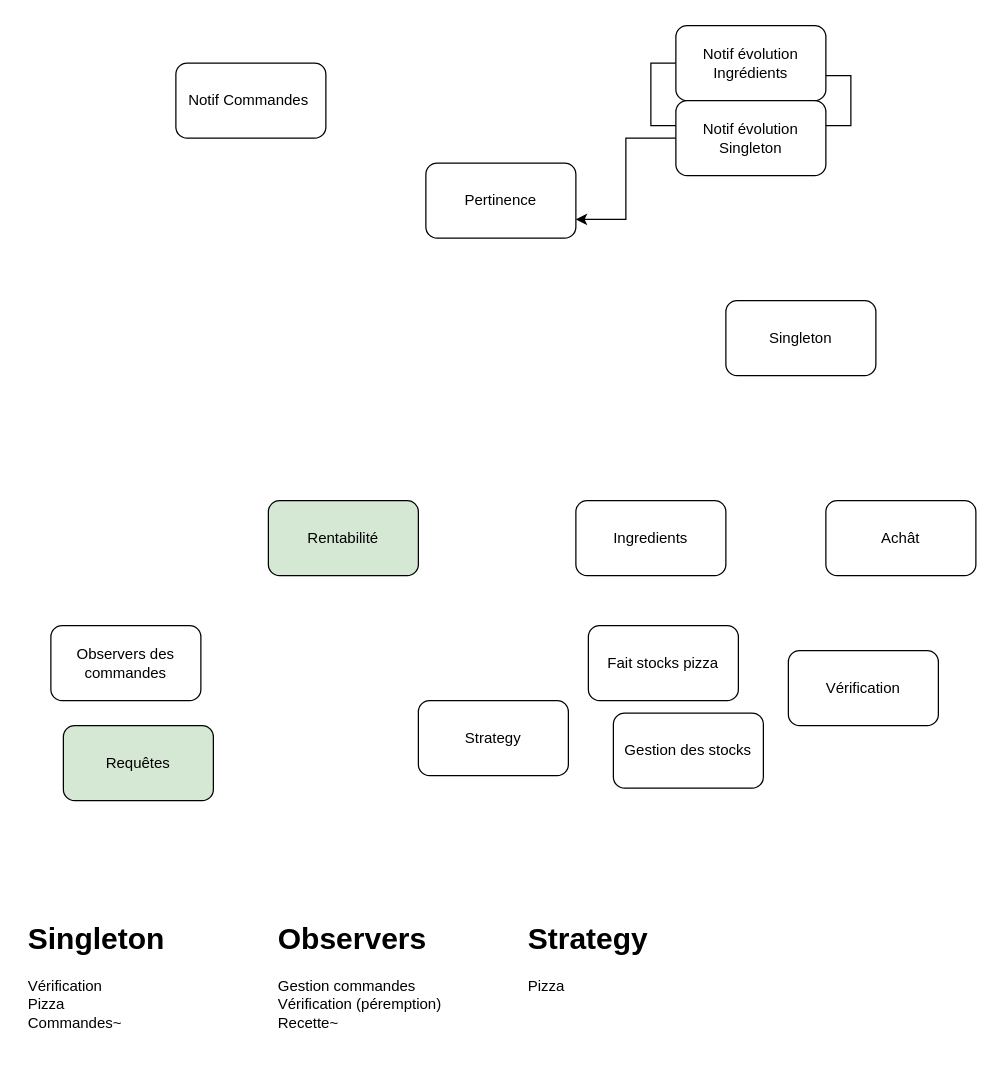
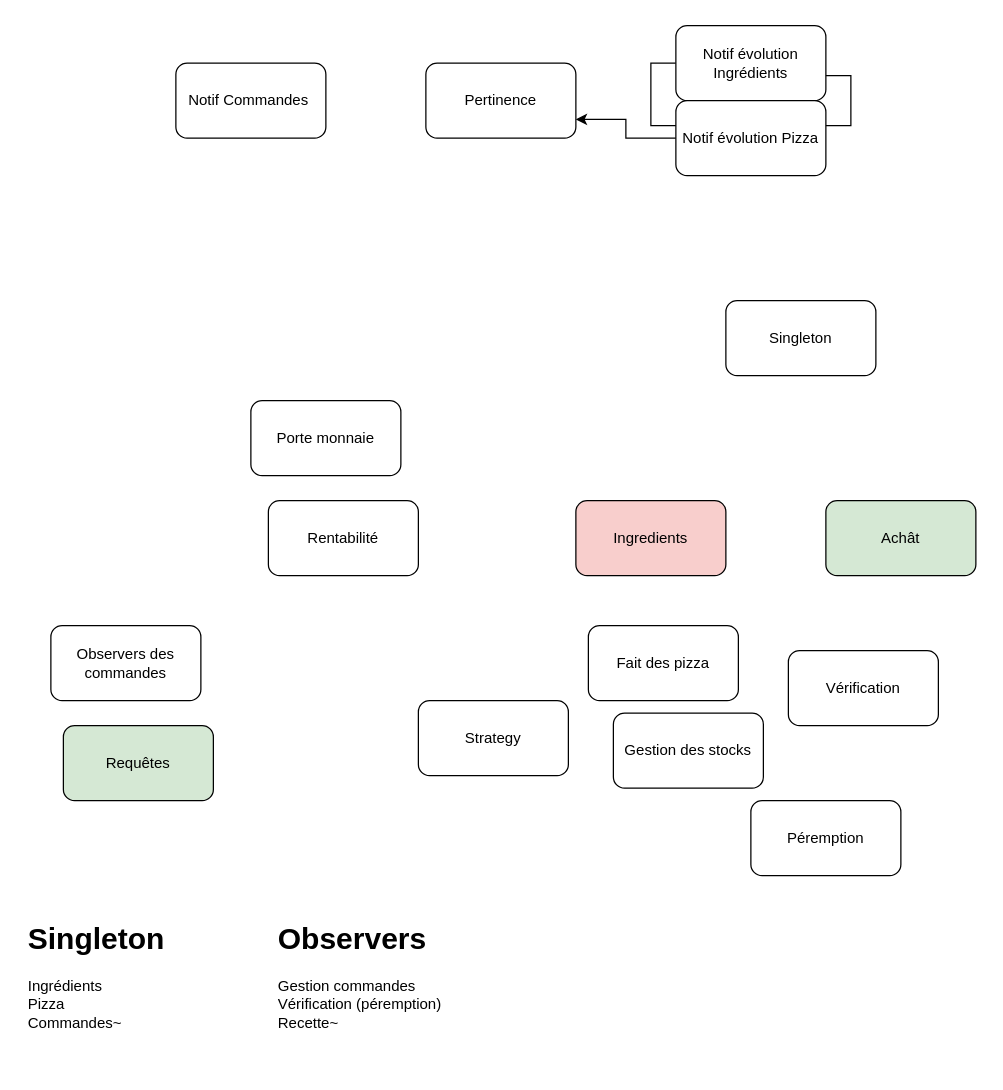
- <mxCell id="22" value="Notif évolution Singleton" style="rounded=1;whiteSpace=wrap;html=1;" vertex="1" parent="1"><mxGeometry x="540" y="80" width="120" height="60" as="geometry" /></mxCell>
+ <mxCell id="22" value="Notif évolution Pizza" style="rounded=1;whiteSpace=wrap;html=1;" vertex="1" parent="1"><mxGeometry x="540" y="80" width="120" height="60" as="geometry" /></mxCell>
- <mxCell id="16" value="Pertinence" style="rounded=1;whiteSpace=wrap;html=1;" vertex="1" parent="1"><mxGeometry x="340" y="130" width="120" height="60" as="geometry" /></mxCell>
+ <mxCell id="16" value="Pertinence" style="rounded=1;whiteSpace=wrap;html=1;" vertex="1" parent="1"><mxGeometry x="340" y="50" width="120" height="60" as="geometry" /></mxCell>
+ <mxCell id="12" value="Porte monnaie" style="rounded=1;whiteSpace=wrap;html=1;" vertex="1" parent="1"><mxGeometry x="200" y="320" width="120" height="60" as="geometry" /></mxCell>
- <mxCell id="11" value="Rentabilité" style="rounded=1;whiteSpace=wrap;html=1;fillColor=#d5e8d4;" vertex="1" parent="1"><mxGeometry x="214" y="400" width="120" height="60" as="geometry" /></mxCell>
+ <mxCell id="11" value="Rentabilité" style="rounded=1;whiteSpace=wrap;html=1;" vertex="1" parent="1"><mxGeometry x="214" y="400" width="120" height="60" as="geometry" /></mxCell>
- <mxCell id="10" value="Ingredients" style="rounded=1;whiteSpace=wrap;html=1;" vertex="1" parent="1"><mxGeometry x="460" y="400" width="120" height="60" as="geometry" /></mxCell>
+ <mxCell id="10" value="Ingredients" style="rounded=1;whiteSpace=wrap;html=1;fillColor=#f8cecc;" vertex="1" parent="1"><mxGeometry x="460" y="400" width="120" height="60" as="geometry" /></mxCell>
- <mxCell id="20" value="Achât" style="rounded=1;whiteSpace=wrap;html=1;" vertex="1" parent="1"><mxGeometry x="660" y="400" width="120" height="60" as="geometry" /></mxCell>
+ <mxCell id="20" value="Achât" style="rounded=1;whiteSpace=wrap;html=1;fillColor=#d5e8d4;" vertex="1" parent="1"><mxGeometry x="660" y="400" width="120" height="60" as="geometry" /></mxCell>
- <mxCell id="2" value="Fait stocks pizza" style="rounded=1;whiteSpace=wrap;html=1;" vertex="1" parent="1"><mxGeometry x="470" y="500" width="120" height="60" as="geometry" /></mxCell>
+ <mxCell id="2" value="Fait des pizza" style="rounded=1;whiteSpace=wrap;html=1;" vertex="1" parent="1"><mxGeometry x="470" y="500" width="120" height="60" as="geometry" /></mxCell>
+ <mxCell id="7" value="Péremption" style="rounded=1;whiteSpace=wrap;html=1;" vertex="1" parent="1"><mxGeometry x="600" y="640" width="120" height="60" as="geometry" /></mxCell>
- <mxCell id="13" value="&lt;h1 style=&quot;margin-top: 0px;&quot;&gt;Singleton&lt;/h1&gt;&lt;div&gt;Vérification&lt;/div&gt;&lt;div&gt;Pizza&lt;/div&gt;&lt;div&gt;Commandes~&lt;/div&gt;&lt;div&gt;&lt;br&gt;&lt;/div&gt;" style="text;html=1;whiteSpace=wrap;overflow=hidden;rounded=0;" vertex="1" parent="1"><mxGeometry x="20" y="730" width="180" height="120" as="geometry" /></mxCell>
+ <mxCell id="13" value="&lt;h1 style=&quot;margin-top: 0px;&quot;&gt;Singleton&lt;/h1&gt;&lt;div&gt;Ingrédients&lt;/div&gt;&lt;div&gt;Pizza&lt;/div&gt;&lt;div&gt;Commandes~&lt;/div&gt;&lt;div&gt;&lt;br&gt;&lt;/div&gt;" style="text;html=1;whiteSpace=wrap;overflow=hidden;rounded=0;" vertex="1" parent="1"><mxGeometry x="20" y="730" width="180" height="120" as="geometry" /></mxCell>
- <mxCell id="15" value="&lt;h1 style=&quot;margin-top: 0px;&quot;&gt;Strategy&lt;/h1&gt;&lt;div&gt;Pizza&lt;/div&gt;&lt;div&gt;&lt;br&gt;&lt;/div&gt;" style="text;html=1;whiteSpace=wrap;overflow=hidden;rounded=0;" vertex="1" parent="1"><mxGeometry x="420" y="730" width="180" height="120" as="geometry" /></mxCell>
